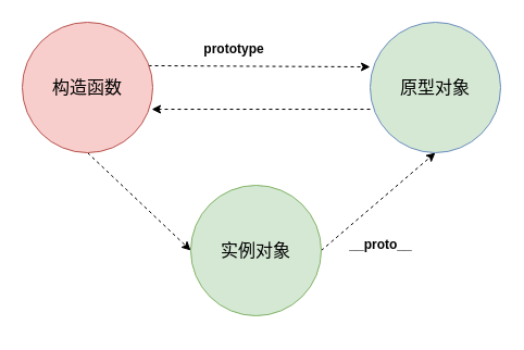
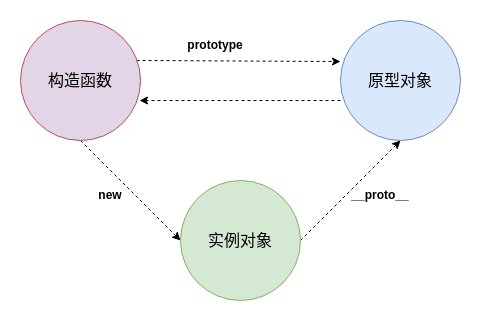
- <mxCell id="4" value="&lt;font style=&quot;font-size: 16px;&quot;&gt;构造函数&lt;/font&gt;" style="ellipse;whiteSpace=wrap;html=1;aspect=fixed;fillColor=#f8cecc;strokeColor=#b85450;" vertex="1" parent="1"><mxGeometry x="20" y="20" width="120" height="120" as="geometry" /></mxCell>
+ <mxCell id="4" value="&lt;font style=&quot;font-size: 16px;&quot;&gt;构造函数&lt;/font&gt;" style="ellipse;whiteSpace=wrap;html=1;aspect=fixed;fillColor=#e1d5e7;strokeColor=#b85450;" vertex="1" parent="1"><mxGeometry x="20" y="20" width="120" height="120" as="geometry" /></mxCell>
- <mxCell id="8" value="&lt;font style=&quot;font-size: 16px;&quot;&gt;原型对象&lt;/font&gt;" style="ellipse;whiteSpace=wrap;html=1;aspect=fixed;fillColor=#d5e8d4;strokeColor=#6c8ebf;" vertex="1" parent="1"><mxGeometry x="340" y="20" width="120" height="120" as="geometry" /></mxCell>
+ <mxCell id="8" value="&lt;font style=&quot;font-size: 16px;&quot;&gt;原型对象&lt;/font&gt;" style="ellipse;whiteSpace=wrap;html=1;aspect=fixed;fillColor=#dae8fc;strokeColor=#6c8ebf;" vertex="1" parent="1"><mxGeometry x="340" y="20" width="120" height="120" as="geometry" /></mxCell>
+ <mxCell id="9" value="new" style="text;html=1;strokeColor=none;fillColor=none;align=center;verticalAlign=middle;whiteSpace=wrap;rounded=0;fontStyle=1" vertex="1" parent="1"><mxGeometry x="80" y="180" width="60" height="30" as="geometry" /></mxCell>
- <mxCell id="10" value="__proto__" style="text;html=1;strokeColor=none;fillColor=none;align=center;verticalAlign=middle;whiteSpace=wrap;rounded=0;fontStyle=1" vertex="1" parent="1"><mxGeometry x="320" y="210" width="60" height="30" as="geometry" /></mxCell>
+ <mxCell id="10" value="__proto__" style="text;html=1;strokeColor=none;fillColor=none;align=center;verticalAlign=middle;whiteSpace=wrap;rounded=0;fontStyle=1" vertex="1" parent="1"><mxGeometry x="350" y="180" width="60" height="30" as="geometry" /></mxCell>
- <mxCell id="6" value="&lt;font style=&quot;font-size: 16px;&quot;&gt;实例对象&lt;/font&gt;" style="ellipse;whiteSpace=wrap;html=1;aspect=fixed;fillColor=#d5e8d4;strokeColor=#82b366;" vertex="1" parent="1"><mxGeometry x="175" y="170" width="120" height="120" as="geometry" /></mxCell>
+ <mxCell id="6" value="&lt;font style=&quot;font-size: 16px;&quot;&gt;实例对象&lt;/font&gt;" style="ellipse;whiteSpace=wrap;html=1;aspect=fixed;fillColor=#d5e8d4;strokeColor=#82b366;" vertex="1" parent="1"><mxGeometry x="180" y="180" width="120" height="120" as="geometry" /></mxCell>
